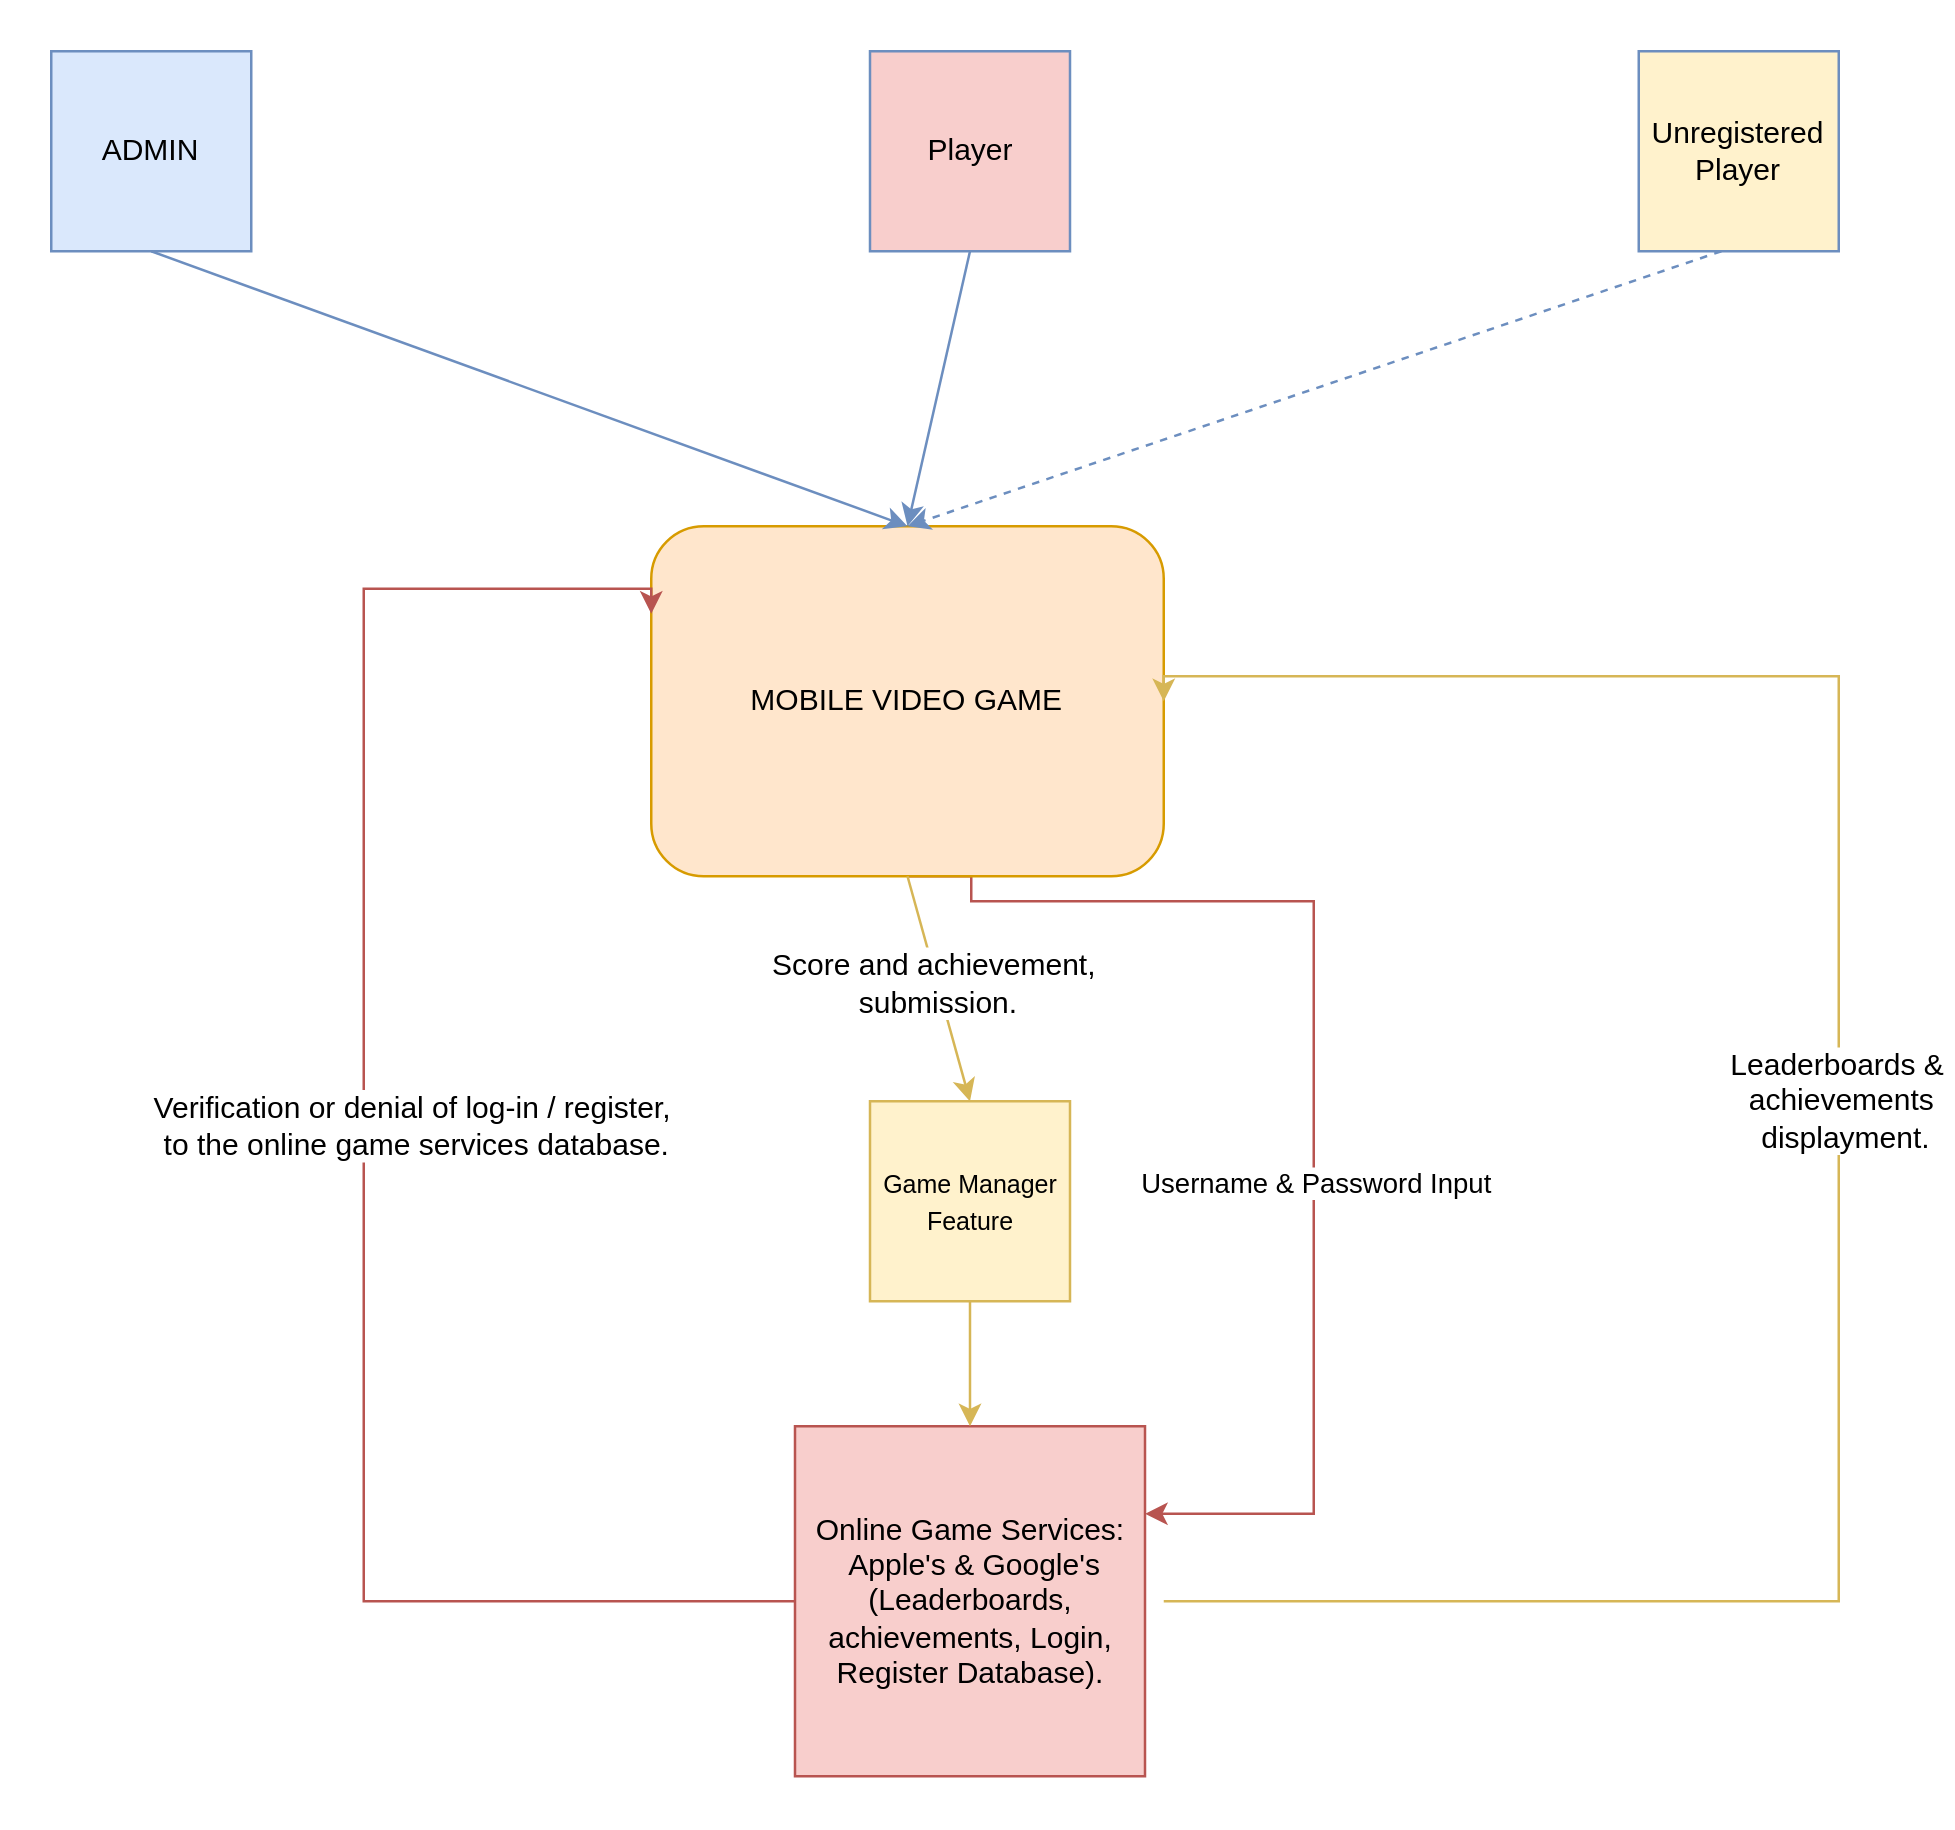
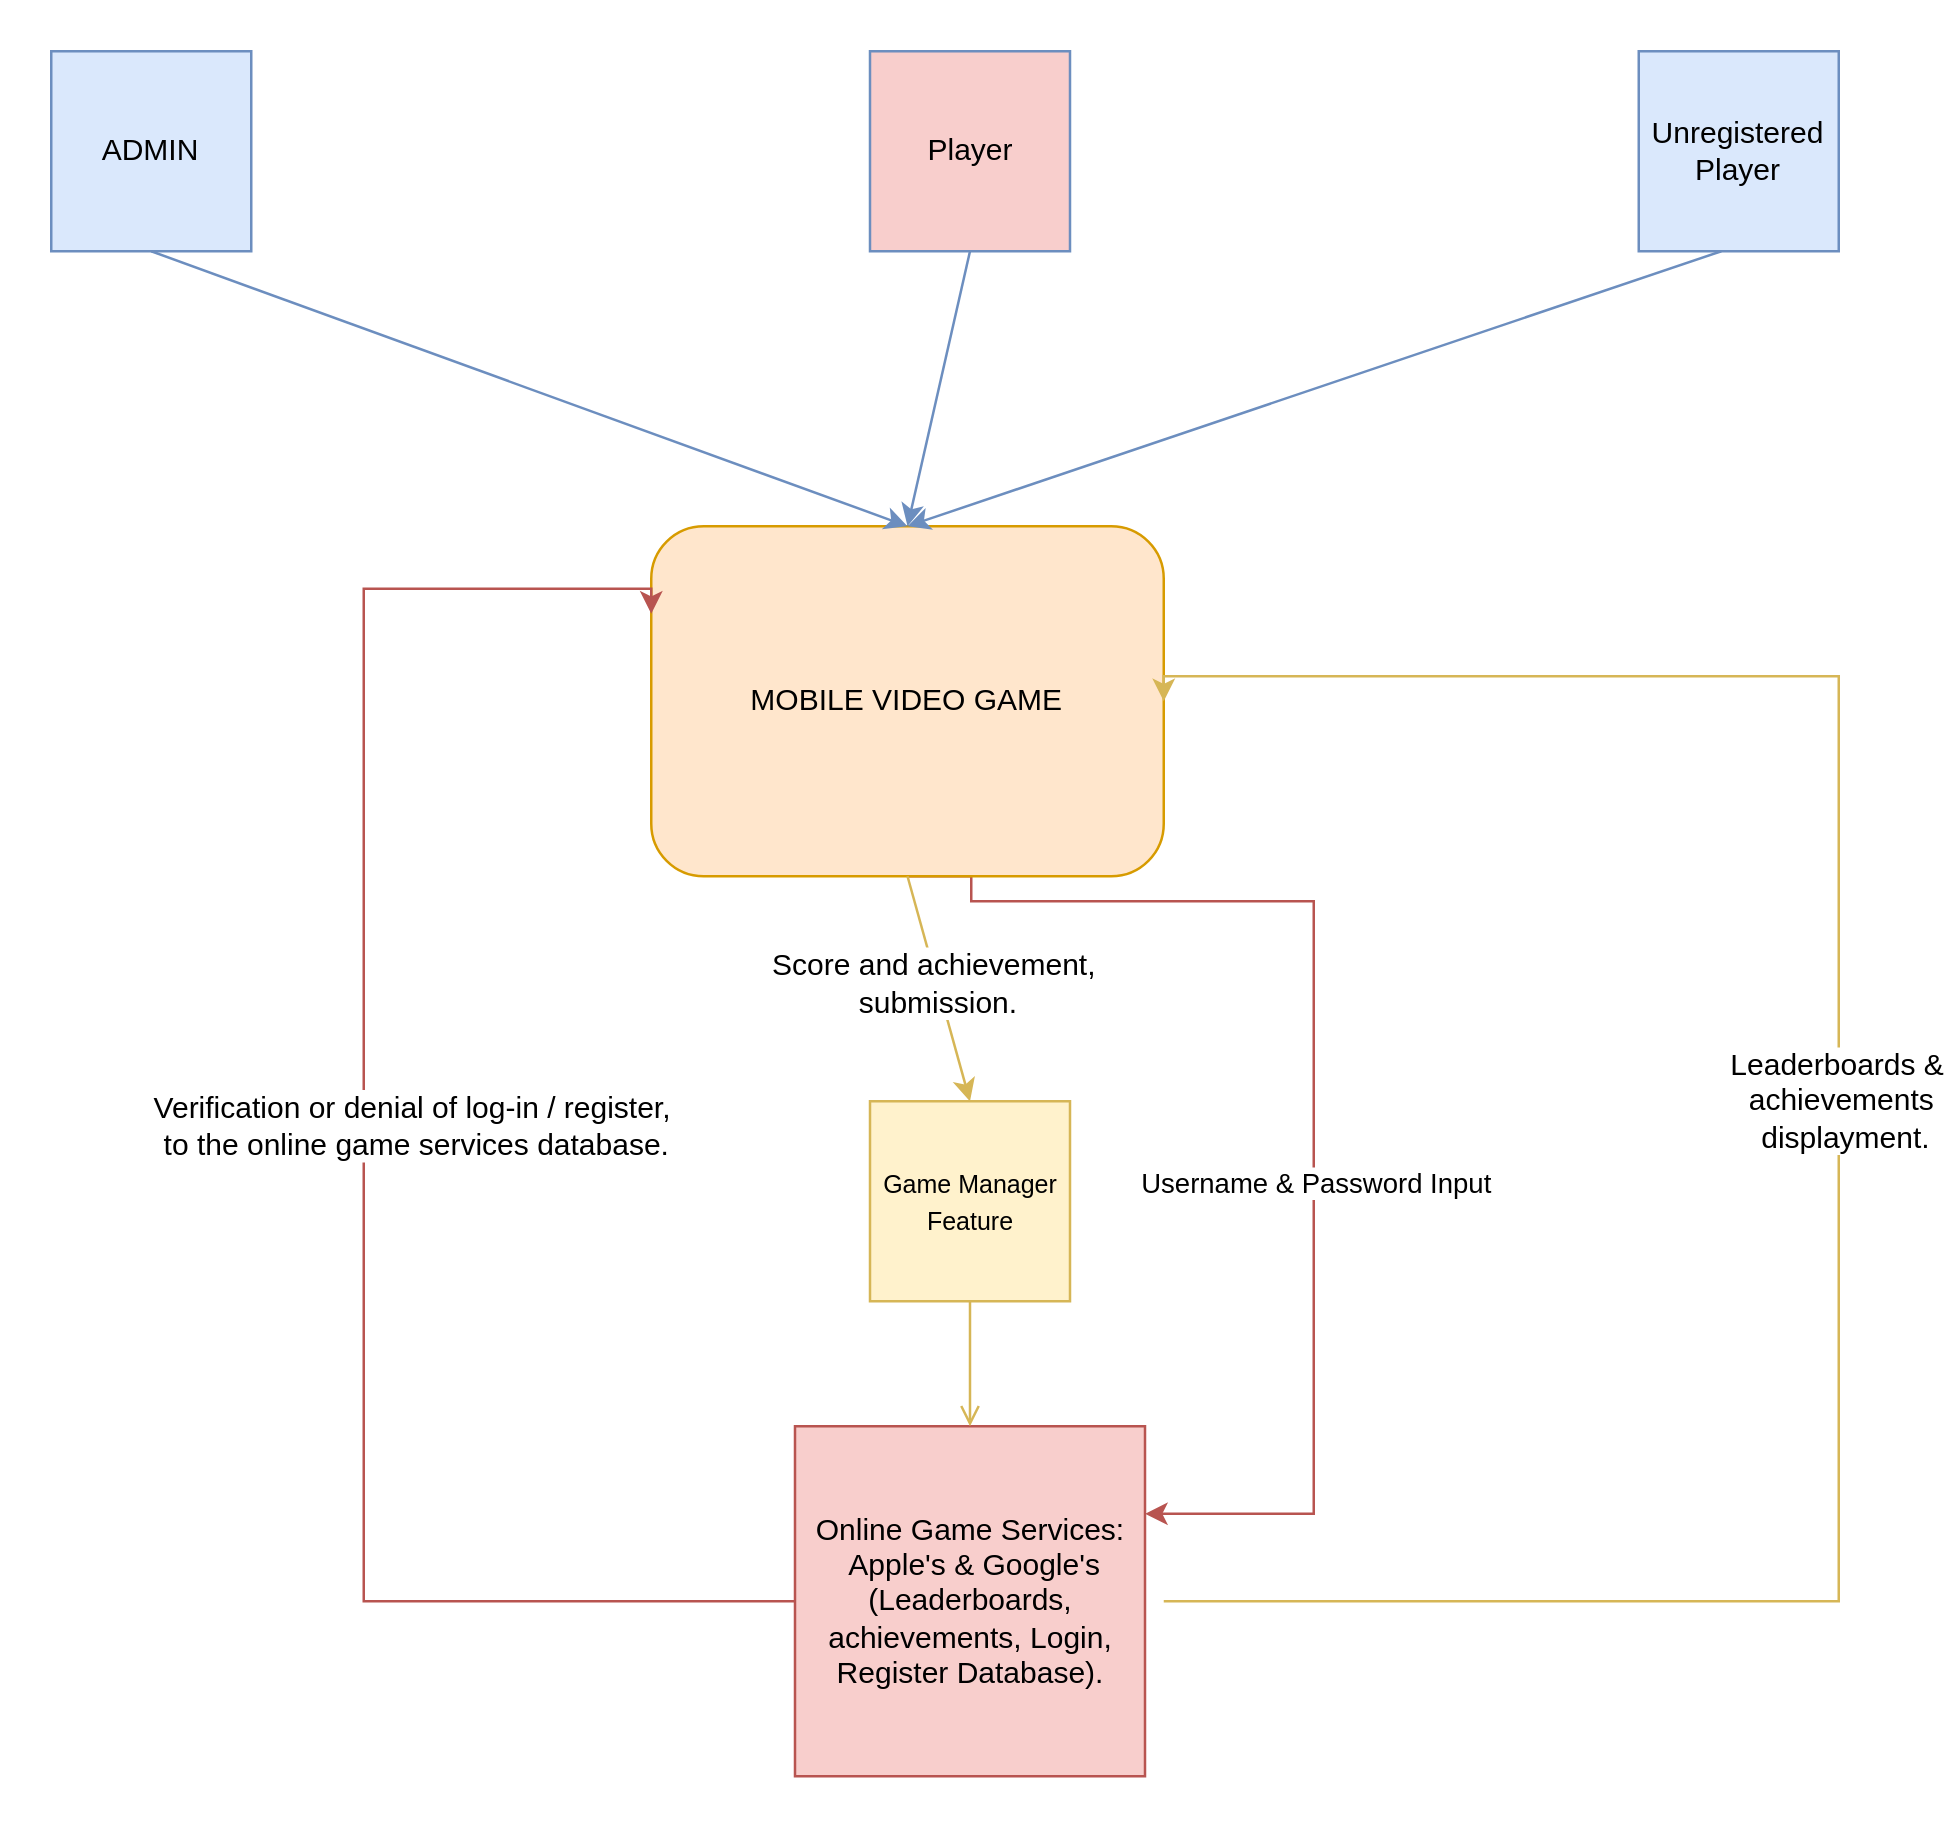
- <mxCell id="12" value="Unregistered Player" style="whiteSpace=wrap;html=1;aspect=fixed;fillColor=#fff2cc;strokeColor=#6c8ebf;" parent="1" vertex="1"><mxGeometry x="655" y="20" width="80" height="80" as="geometry" /></mxCell>
+ <mxCell id="12" value="Unregistered Player" style="whiteSpace=wrap;html=1;aspect=fixed;fillColor=#dae8fc;strokeColor=#6c8ebf;" parent="1" vertex="1"><mxGeometry x="655" y="20" width="80" height="80" as="geometry" /></mxCell>
- <mxCell id="15" value="" style="endArrow=classic;html=1;exitX=0.413;exitY=1;exitDx=0;exitDy=0;entryX=0.5;entryY=0;entryDx=0;entryDy=0;fillColor=#dae8fc;strokeColor=#6c8ebf;exitPerimeter=0;dashed=1;" parent="1" source="12" target="4" edge="1"><mxGeometry width="50" height="50" relative="1" as="geometry"><mxPoint x="397.5" y="110" as="sourcePoint" /><mxPoint x="397.5" y="210" as="targetPoint" /><Array as="points" /></mxGeometry></mxCell>
+ <mxCell id="15" value="" style="endArrow=classic;html=1;exitX=0.413;exitY=1;exitDx=0;exitDy=0;entryX=0.5;entryY=0;entryDx=0;entryDy=0;fillColor=#dae8fc;strokeColor=#6c8ebf;exitPerimeter=0;" parent="1" source="12" target="4" edge="1"><mxGeometry width="50" height="50" relative="1" as="geometry"><mxPoint x="397.5" y="110" as="sourcePoint" /><mxPoint x="397.5" y="210" as="targetPoint" /><Array as="points" /></mxGeometry></mxCell>
- <mxCell id="18" style="edgeStyle=orthogonalEdgeStyle;rounded=0;orthogonalLoop=1;jettySize=auto;html=1;exitX=0.5;exitY=1;exitDx=0;exitDy=0;entryX=0.5;entryY=0;entryDx=0;entryDy=0;fillColor=#fff2cc;strokeColor=#d6b656;" edge="1" parent="1" source="19" target="7"><mxGeometry relative="1" as="geometry" /></mxCell>
+ <mxCell id="18" style="edgeStyle=orthogonalEdgeStyle;rounded=0;orthogonalLoop=1;jettySize=auto;html=1;exitX=0.5;exitY=1;exitDx=0;exitDy=0;entryX=0.5;entryY=0;entryDx=0;entryDy=0;fillColor=#fff2cc;strokeColor=#d6b656;endArrow=open;" edge="1" parent="1" source="19" target="7"><mxGeometry relative="1" as="geometry" /></mxCell>
